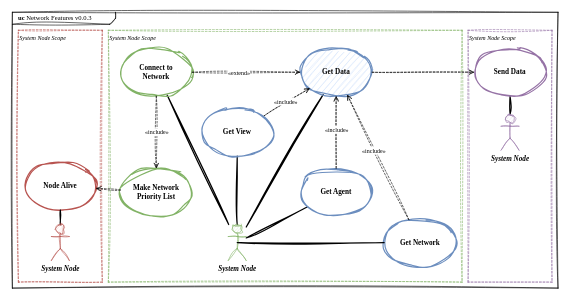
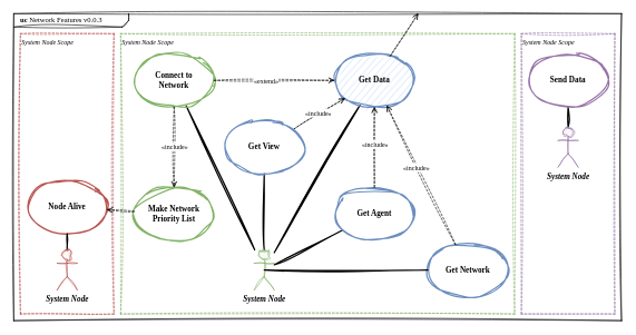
- <mxCell id="26" style="edgeStyle=none;rounded=0;orthogonalLoop=1;jettySize=auto;html=1;strokeColor=default;align=center;verticalAlign=middle;fontFamily=Comic Sans MS;fontSize=11;fontColor=default;labelBackgroundColor=default;endArrow=open;endFill=0;dashed=1;sketch=1;curveFitting=1;jiggle=2;" parent="1" source="12" target="19" edge="1"><mxGeometry relative="1" as="geometry"><mxPoint x="543" y="290" as="sourcePoint" /><mxPoint x="537" y="250" as="targetPoint" /></mxGeometry></mxCell>
+ <mxCell id="26" style="edgeStyle=none;rounded=0;orthogonalLoop=1;jettySize=auto;html=1;strokeColor=default;align=center;verticalAlign=middle;fontFamily=Comic Sans MS;fontSize=11;fontColor=default;labelBackgroundColor=default;endArrow=open;endFill=0;dashed=1;sketch=1;curveFitting=1;jiggle=2;" parent="1" source="12" target="2" edge="1"><mxGeometry relative="1" as="geometry"><mxPoint x="543" y="290" as="sourcePoint" /><mxPoint x="537" y="250" as="targetPoint" /></mxGeometry></mxCell>
